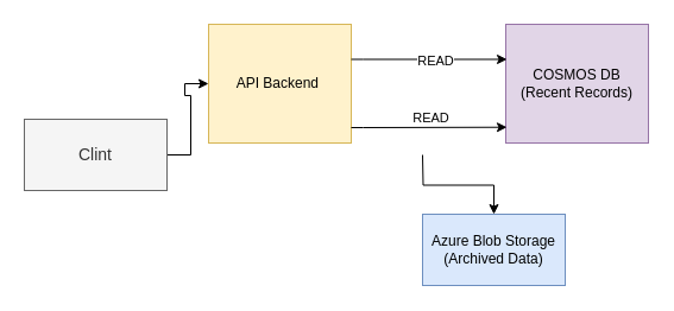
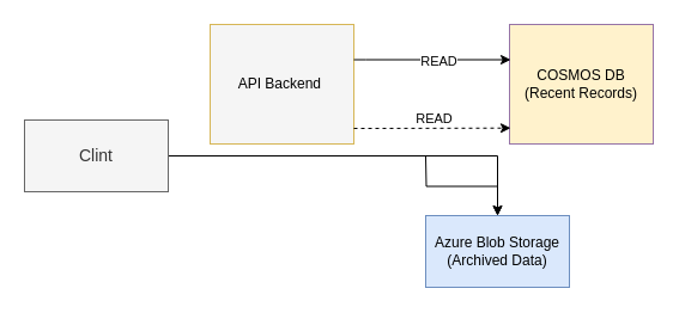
- <mxCell id="5" value="API Backend&amp;nbsp;" style="rounded=0;whiteSpace=wrap;html=1;fillColor=#fff2cc;strokeColor=#d6b656;" vertex="1" parent="1"><mxGeometry x="175" y="20" width="120" height="100" as="geometry" /></mxCell>
+ <mxCell id="5" value="API Backend&amp;nbsp;" style="rounded=0;whiteSpace=wrap;html=1;fillColor=#f5f5f5;strokeColor=#d6b656;" vertex="1" parent="1"><mxGeometry x="175" y="20" width="120" height="100" as="geometry" /></mxCell>
- <mxCell id="6" value="COSMOS DB (Recent Records)" style="rounded=0;whiteSpace=wrap;html=1;fillColor=#e1d5e7;strokeColor=#9673a6;" vertex="1" parent="1"><mxGeometry x="425" y="20" width="120" height="100" as="geometry" /></mxCell>
+ <mxCell id="6" value="COSMOS DB (Recent Records)" style="rounded=0;whiteSpace=wrap;html=1;fillColor=#fff2cc;strokeColor=#9673a6;" vertex="1" parent="1"><mxGeometry x="425" y="20" width="120" height="100" as="geometry" /></mxCell>
- <mxCell id="2" style="edgeStyle=orthogonalEdgeStyle;rounded=0;orthogonalLoop=1;jettySize=auto;html=1;exitX=1;exitY=0.5;exitDx=0;exitDy=0;" edge="1" parent="1" source="3" target="5"><mxGeometry relative="1" as="geometry"><mxPoint x="215" y="50" as="targetPoint" /></mxGeometry></mxCell>
+ <mxCell id="2" style="edgeStyle=orthogonalEdgeStyle;rounded=0;orthogonalLoop=1;jettySize=auto;html=1;exitX=1;exitY=0.5;exitDx=0;exitDy=0;" edge="1" parent="1" source="3" target="7"><mxGeometry relative="1" as="geometry"><mxPoint x="215" y="50" as="targetPoint" /></mxGeometry></mxCell>
- <mxCell id="8" style="edgeStyle=orthogonalEdgeStyle;rounded=0;orthogonalLoop=1;jettySize=auto;html=1;entryX=0.008;entryY=0.867;entryDx=0;entryDy=0;entryPerimeter=0;" edge="1" parent="1" source="5" target="6"><mxGeometry relative="1" as="geometry"><Array as="points"><mxPoint x="305" y="107" /><mxPoint x="305" y="107" /></Array></mxGeometry></mxCell>
+ <mxCell id="8" style="edgeStyle=orthogonalEdgeStyle;rounded=0;orthogonalLoop=1;jettySize=auto;html=1;entryX=0.008;entryY=0.867;entryDx=0;entryDy=0;entryPerimeter=0;dashed=1;" edge="1" parent="1" source="5" target="6"><mxGeometry relative="1" as="geometry"><Array as="points"><mxPoint x="305" y="107" /><mxPoint x="305" y="107" /></Array></mxGeometry></mxCell>
